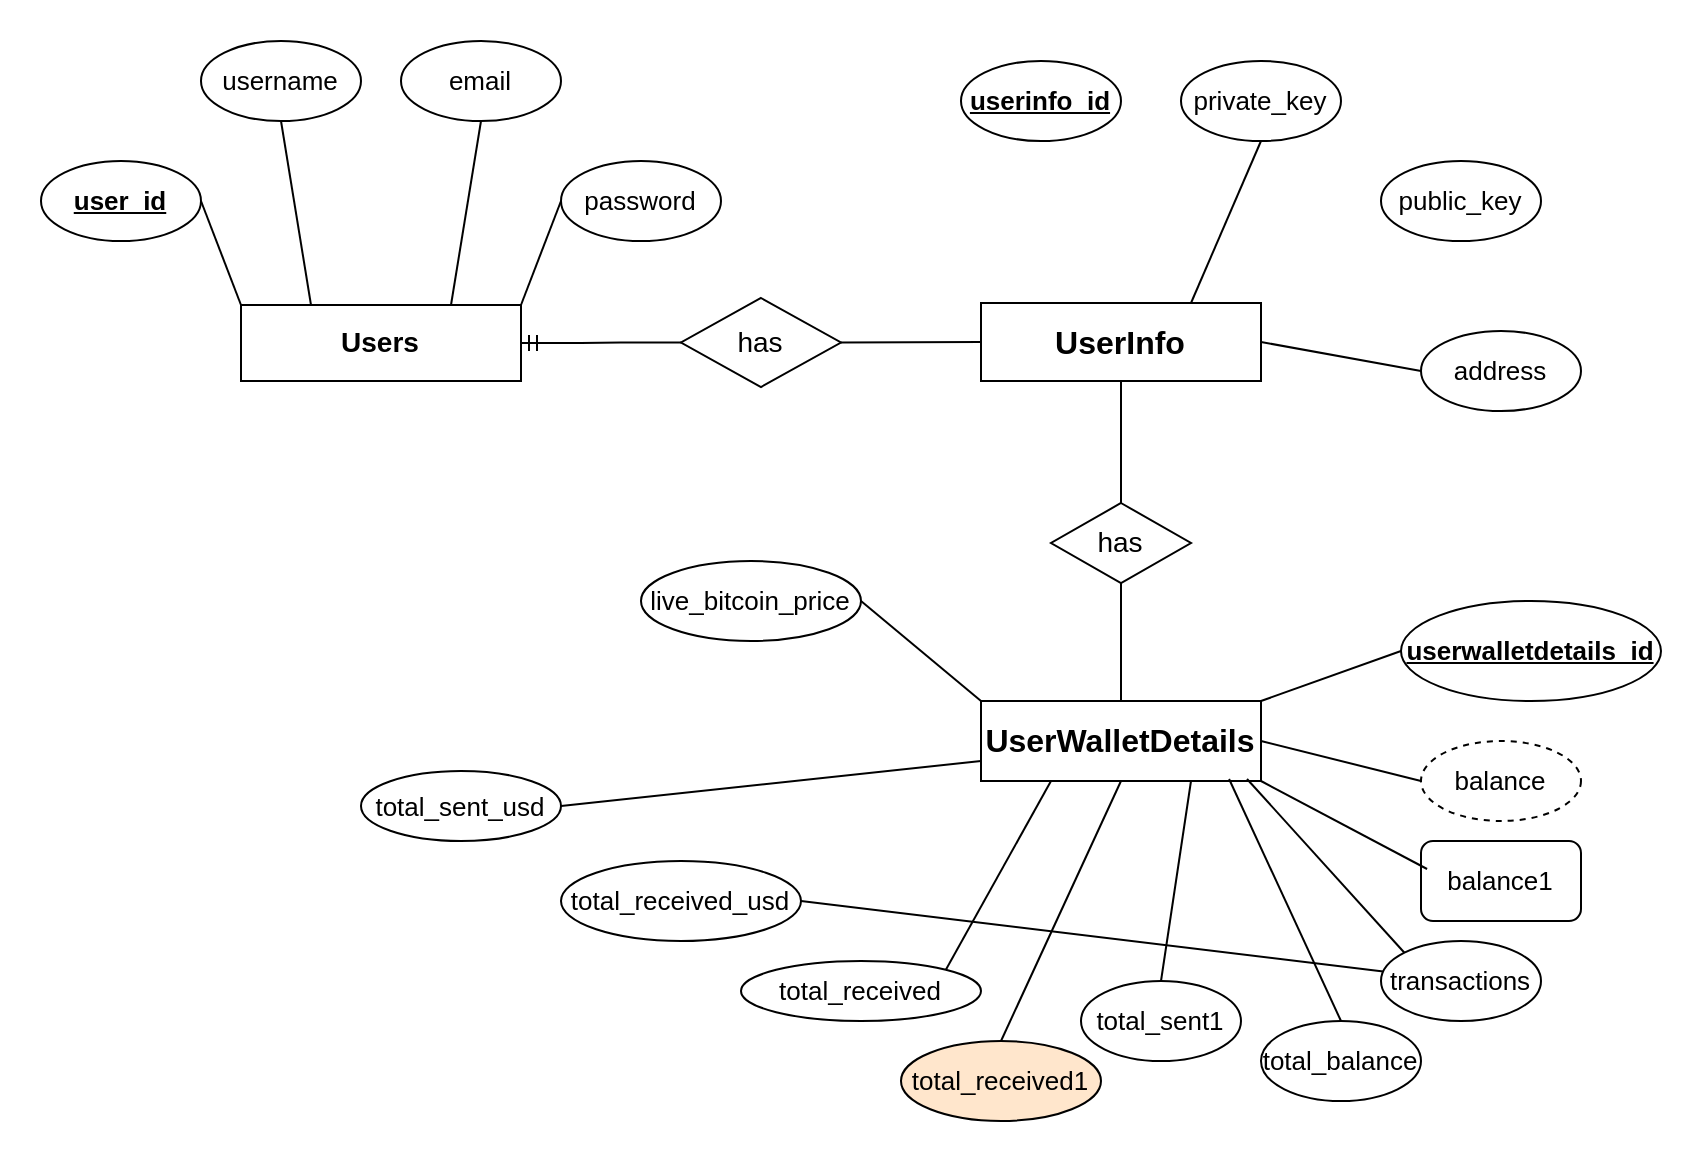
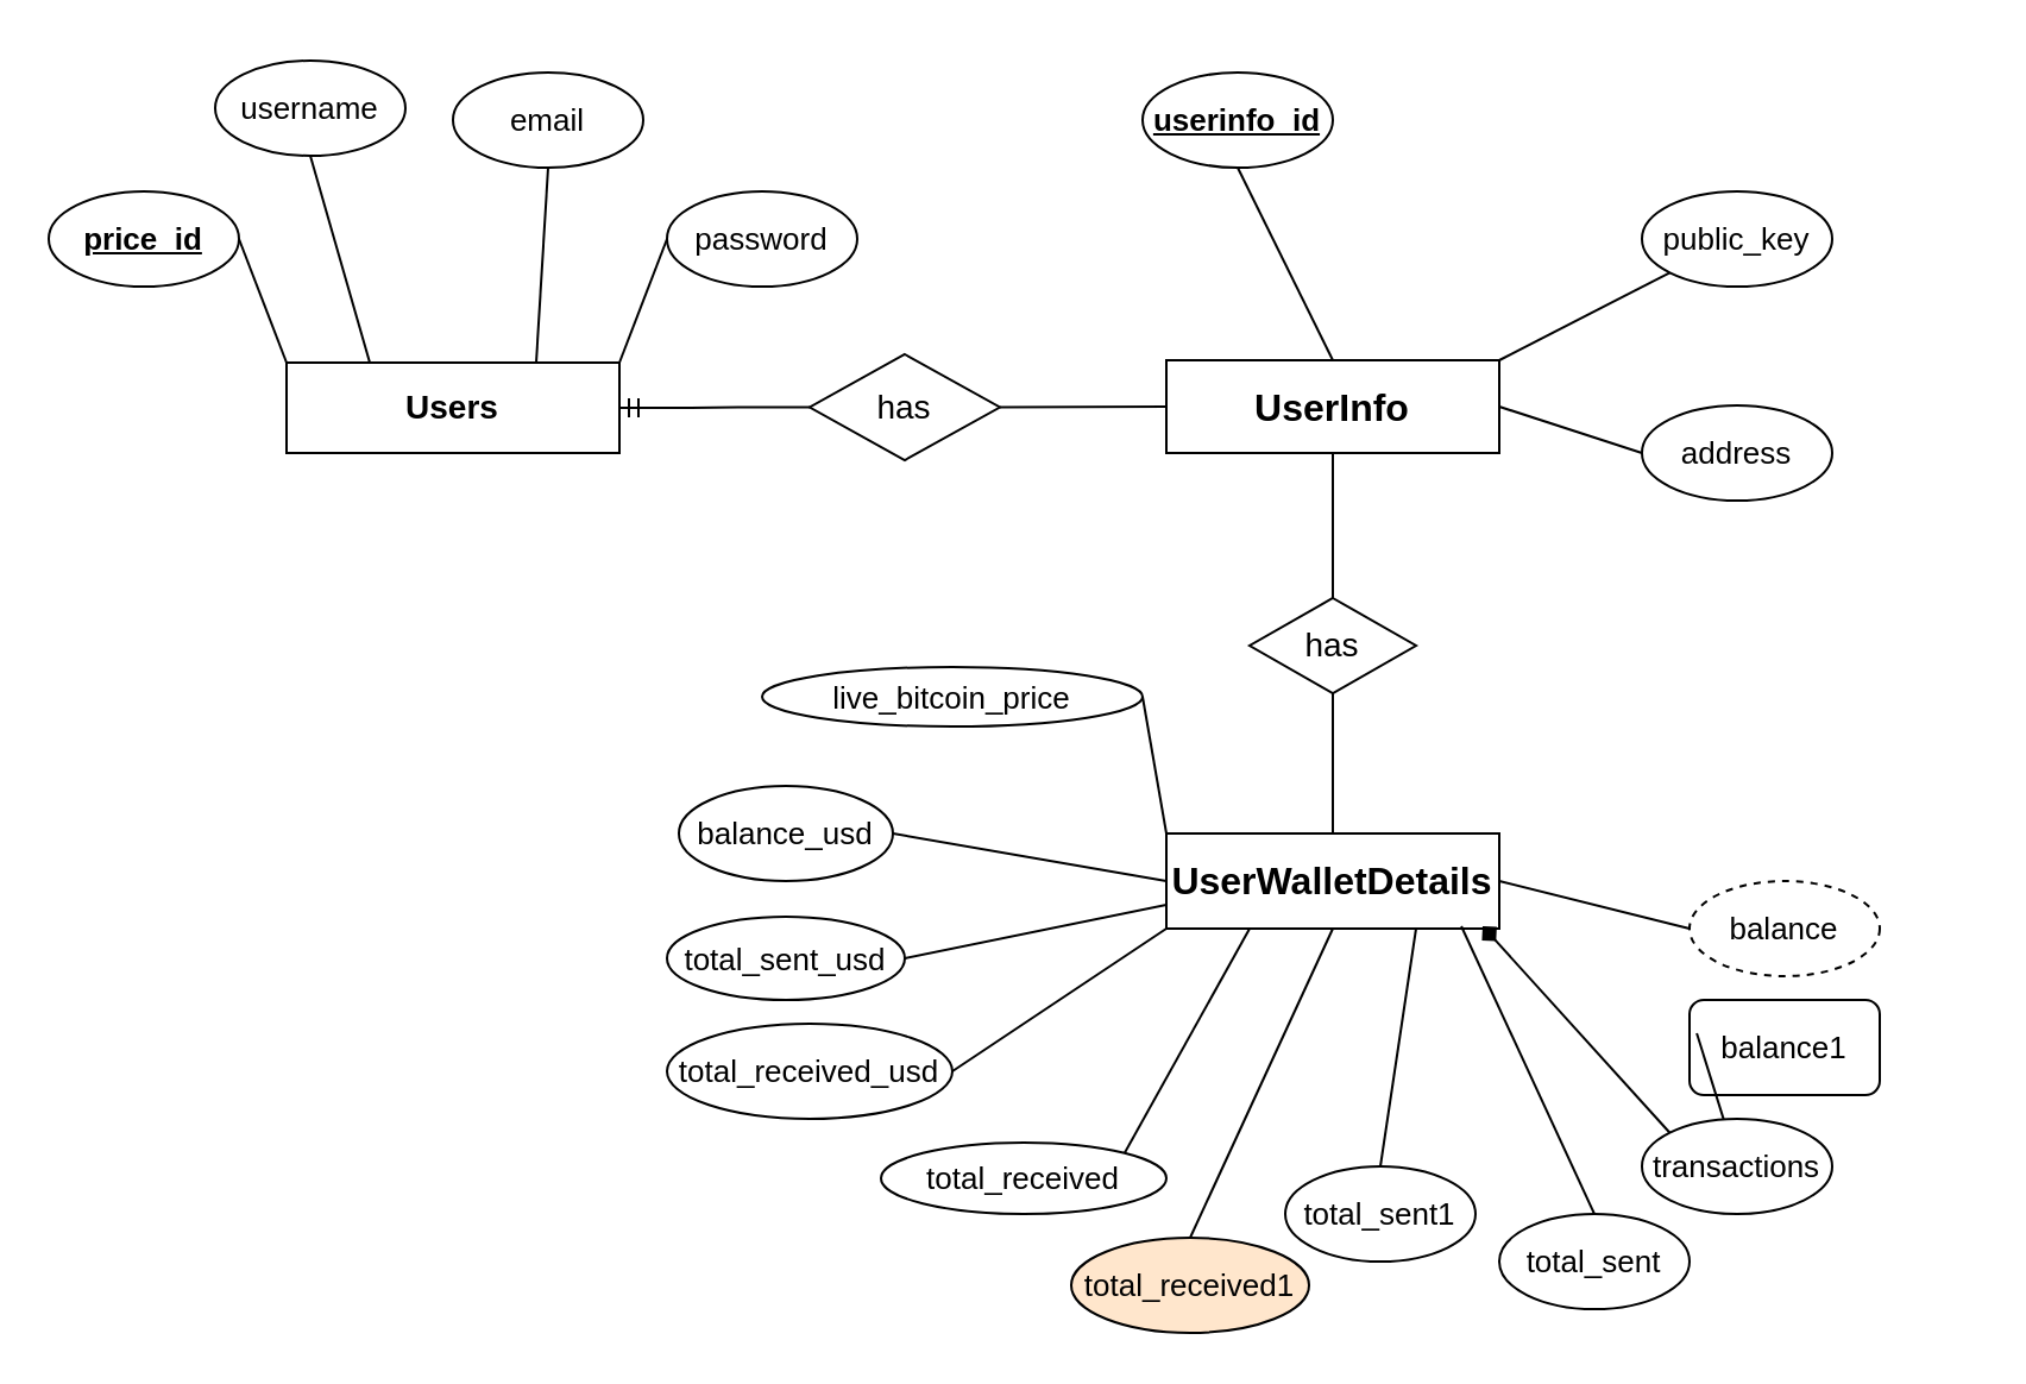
- <mxCell id="4" value="username" style="ellipse;whiteSpace=wrap;html=1;fontSize=13;" vertex="1" parent="1"><mxGeometry x="100" y="20" width="80" height="40" as="geometry" /></mxCell>
+ <mxCell id="4" value="username" style="ellipse;whiteSpace=wrap;html=1;fontSize=13;" vertex="1" parent="1"><mxGeometry x="90" y="25" width="80" height="40" as="geometry" /></mxCell>
- <mxCell id="5" value="email" style="ellipse;whiteSpace=wrap;html=1;fontSize=13;" vertex="1" parent="1"><mxGeometry x="200" y="20" width="80" height="40" as="geometry" /></mxCell>
+ <mxCell id="5" value="email" style="ellipse;whiteSpace=wrap;html=1;fontSize=13;" vertex="1" parent="1"><mxGeometry x="190" y="30" width="80" height="40" as="geometry" /></mxCell>
- <mxCell id="7" value="private_key" style="ellipse;whiteSpace=wrap;html=1;fontSize=13;" vertex="1" parent="1"><mxGeometry x="590" y="30" width="80" height="40" as="geometry" /></mxCell>
- <mxCell id="3" value="&lt;b style=&quot;font-size: 13px;&quot;&gt;&lt;u style=&quot;font-size: 13px;&quot;&gt;user_id&lt;/u&gt;&lt;/b&gt;" style="ellipse;whiteSpace=wrap;html=1;fontSize=13;" vertex="1" parent="1"><mxGeometry y="80" width="80" height="40" as="geometry" x="20" /></mxCell>
+ <mxCell id="3" value="&lt;b style=&quot;font-size: 13px;&quot;&gt;&lt;u style=&quot;font-size: 13px;&quot;&gt;price_id&lt;/u&gt;&lt;/b&gt;" style="ellipse;whiteSpace=wrap;html=1;fontSize=13;" vertex="1" parent="1"><mxGeometry y="80" width="80" height="40" as="geometry" x="20" /></mxCell>
+ <mxCell id="38" value="" style="endArrow=none;html=1;rounded=0;entryX=0.5;entryY=1;entryDx=0;entryDy=0;exitX=0.5;exitY=0;exitDx=0;exitDy=0;" edge="1" parent="1" source="8" target="11"><mxGeometry width="50" height="50" relative="1" as="geometry"><mxPoint x="420" y="240" as="sourcePoint" /><mxPoint x="470" y="190" as="targetPoint" /></mxGeometry></mxCell>
- <mxCell id="39" value="" style="endArrow=none;html=1;rounded=0;entryX=0.5;entryY=1;entryDx=0;entryDy=0;exitX=0.75;exitY=0;exitDx=0;exitDy=0;" edge="1" parent="1" source="8" target="7"><mxGeometry width="50" height="50" relative="1" as="geometry"><mxPoint x="420" y="240" as="sourcePoint" /><mxPoint x="470" y="190" as="targetPoint" /></mxGeometry></mxCell>
+ <mxCell id="36" value="" style="endArrow=none;html=1;rounded=0;entryX=0;entryY=1;entryDx=0;entryDy=0;exitX=1;exitY=0;exitDx=0;exitDy=0;" edge="1" parent="1" source="8" target="12"><mxGeometry width="50" height="50" relative="1" as="geometry"><mxPoint x="420" y="240" as="sourcePoint" /><mxPoint x="470" y="190" as="targetPoint" /></mxGeometry></mxCell>
- <mxCell id="9" value="address" style="ellipse;whiteSpace=wrap;html=1;fontSize=13;" vertex="1" parent="1"><mxGeometry x="710" y="165" width="80" height="40" as="geometry" /></mxCell>
+ <mxCell id="9" value="address" style="ellipse;whiteSpace=wrap;html=1;fontSize=13;" vertex="1" parent="1"><mxGeometry x="690" y="170" width="80" height="40" as="geometry" /></mxCell>
- <mxCell id="21" value="live_bitcoin_price" style="ellipse;whiteSpace=wrap;html=1;fontSize=13;" vertex="1" parent="1"><mxGeometry x="320" y="280" width="110" height="40" as="geometry" /></mxCell>
+ <mxCell id="21" value="live_bitcoin_price" style="ellipse;whiteSpace=wrap;html=1;fontSize=13;" vertex="1" parent="1"><mxGeometry x="320" y="280" width="160" height="25" as="geometry" /></mxCell>
- <mxCell id="15" value="&lt;b style=&quot;font-size: 13px;&quot;&gt;&lt;u style=&quot;font-size: 13px;&quot;&gt;userwalletdetails_id&lt;/u&gt;&lt;/b&gt;" style="ellipse;whiteSpace=wrap;html=1;fontSize=13;" vertex="1" parent="1"><mxGeometry x="700" y="300" width="130" height="50" as="geometry" /></mxCell>
- <mxCell id="40" value="" style="endArrow=none;html=1;rounded=0;entryX=1;entryY=0;entryDx=0;entryDy=0;exitX=0;exitY=0.5;exitDx=0;exitDy=0;" edge="1" parent="1" source="15" target="10"><mxGeometry width="50" height="50" relative="1" as="geometry"><mxPoint x="420" y="380" as="sourcePoint" /><mxPoint x="470" y="330" as="targetPoint" /></mxGeometry></mxCell>
+ <mxCell id="22" value="balance_usd" style="ellipse;whiteSpace=wrap;html=1;fontSize=13;" vertex="1" parent="1"><mxGeometry x="285" y="330" width="90" height="40" as="geometry" /></mxCell>
+ <mxCell id="50" value="" style="endArrow=none;html=1;rounded=0;entryX=0;entryY=0.5;entryDx=0;entryDy=0;exitX=1;exitY=0.5;exitDx=0;exitDy=0;" edge="1" parent="1" source="22" target="10"><mxGeometry width="50" height="50" relative="1" as="geometry"><mxPoint x="420" y="380" as="sourcePoint" /><mxPoint x="470" y="330" as="targetPoint" /></mxGeometry></mxCell>
- <mxCell id="43" value="" style="endArrow=none;html=1;rounded=0;entryX=0.95;entryY=0.975;entryDx=0;entryDy=0;entryPerimeter=0;exitX=0;exitY=0;exitDx=0;exitDy=0;" edge="1" parent="1" source="16" target="10"><mxGeometry width="50" height="50" relative="1" as="geometry"><mxPoint x="420" y="380" as="sourcePoint" /><mxPoint x="470" y="330" as="targetPoint" /></mxGeometry></mxCell>
+ <mxCell id="43" value="" style="endArrow=diamond;html=1;rounded=0;entryX=0.95;entryY=0.975;entryDx=0;entryDy=0;entryPerimeter=0;exitX=0;exitY=0;exitDx=0;exitDy=0;" edge="1" parent="1" source="16" target="10"><mxGeometry width="50" height="50" relative="1" as="geometry"><mxPoint x="420" y="380" as="sourcePoint" /><mxPoint x="470" y="330" as="targetPoint" /></mxGeometry></mxCell>
- <mxCell id="23" value="total_sent_usd" style="ellipse;whiteSpace=wrap;html=1;fontSize=13;" vertex="1" parent="1"><mxGeometry x="180" y="385" width="100" height="35" as="geometry" /></mxCell>
+ <mxCell id="23" value="total_sent_usd" style="ellipse;whiteSpace=wrap;html=1;fontSize=13;" vertex="1" parent="1"><mxGeometry x="280" y="385" width="100" height="35" as="geometry" /></mxCell>
- <mxCell id="42" value="" style="endArrow=none;html=1;rounded=0;entryX=1;entryY=1;entryDx=0;entryDy=0;exitX=0.038;exitY=0.35;exitDx=0;exitDy=0;exitPerimeter=0;" edge="1" parent="1" source="13" target="10"><mxGeometry width="50" height="50" relative="1" as="geometry"><mxPoint x="420" y="380" as="sourcePoint" /><mxPoint x="470" y="330" as="targetPoint" /></mxGeometry></mxCell>
+ <mxCell id="42" value="" style="endArrow=none;html=1;rounded=0;exitX=0.038;exitY=0.35;exitDx=0;exitDy=0;exitPerimeter=0;" edge="1" parent="1" source="13" target="16"><mxGeometry width="50" height="50" relative="1" as="geometry"><mxPoint x="420" y="380" as="sourcePoint" /><mxPoint x="470" y="330" as="targetPoint" /></mxGeometry></mxCell>
- <mxCell id="48" value="" style="endArrow=none;html=1;rounded=0;exitX=1;exitY=0.5;exitDx=0;exitDy=0;" edge="1" parent="1" source="24" target="16"><mxGeometry width="50" height="50" relative="1" as="geometry"><mxPoint x="420" y="380" as="sourcePoint" /><mxPoint x="470" y="330" as="targetPoint" /></mxGeometry></mxCell>
+ <mxCell id="48" value="" style="endArrow=none;html=1;rounded=0;entryX=0;entryY=1;entryDx=0;entryDy=0;exitX=1;exitY=0.5;exitDx=0;exitDy=0;" edge="1" parent="1" source="24" target="10"><mxGeometry width="50" height="50" relative="1" as="geometry"><mxPoint x="420" y="380" as="sourcePoint" /><mxPoint x="470" y="330" as="targetPoint" /></mxGeometry></mxCell>
- <mxCell id="17" value="total_balance" style="ellipse;whiteSpace=wrap;html=1;fontSize=13;" vertex="1" parent="1"><mxGeometry x="630" y="510" width="80" height="40" as="geometry" /></mxCell>
+ <mxCell id="17" value="total_sent" style="ellipse;whiteSpace=wrap;html=1;fontSize=13;" vertex="1" parent="1"><mxGeometry x="630" y="510" width="80" height="40" as="geometry" /></mxCell>
